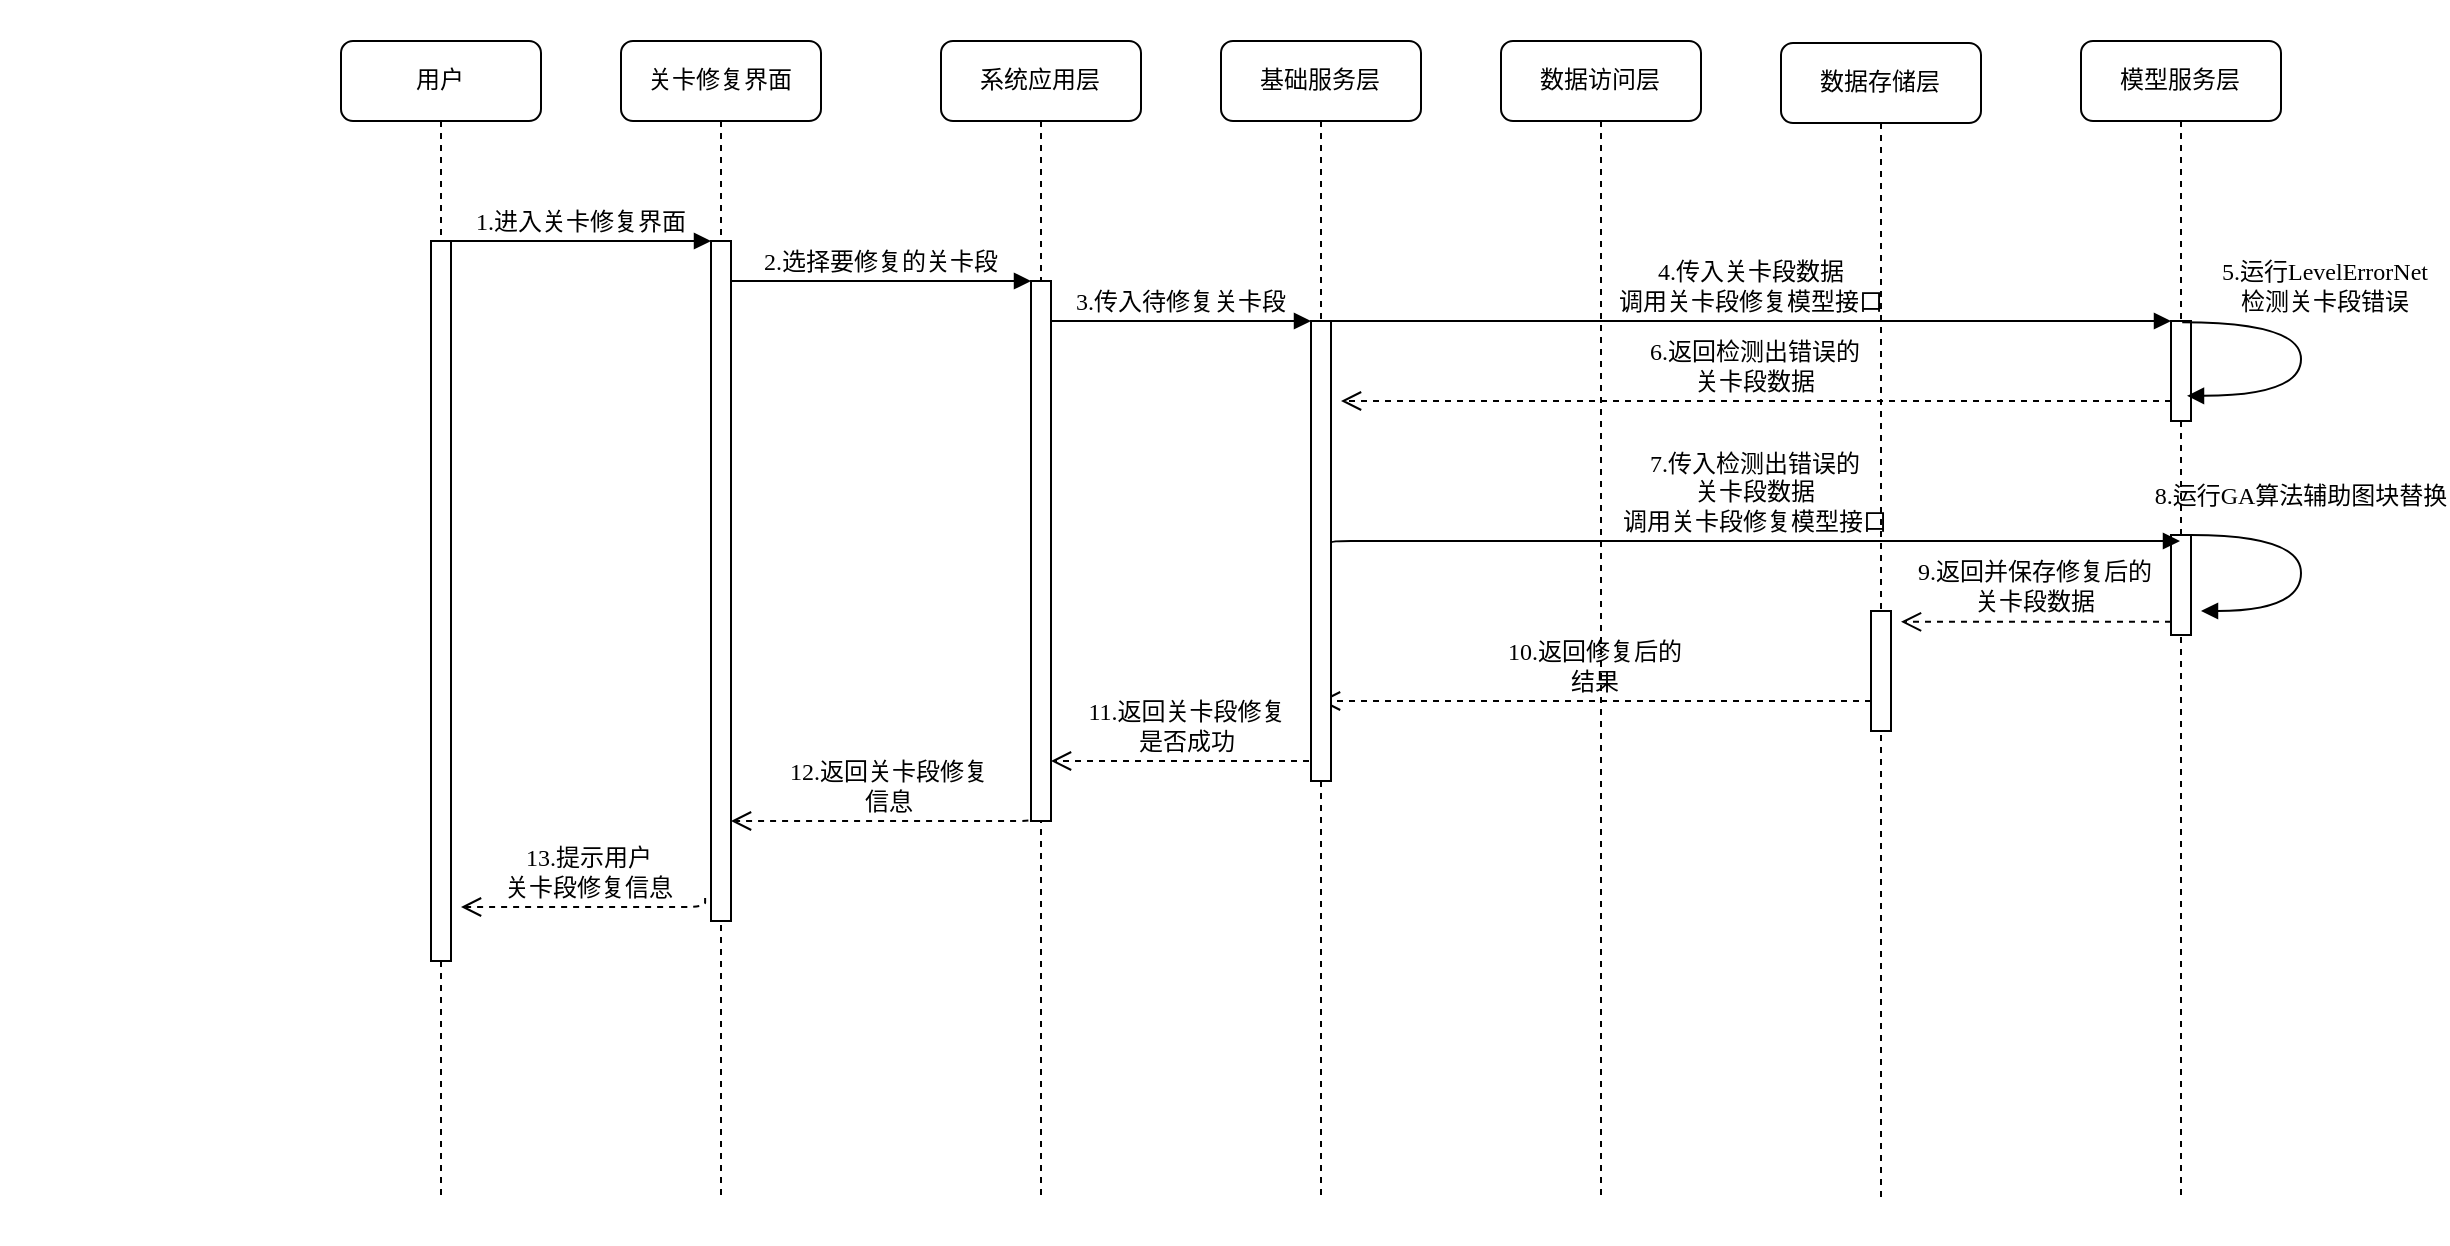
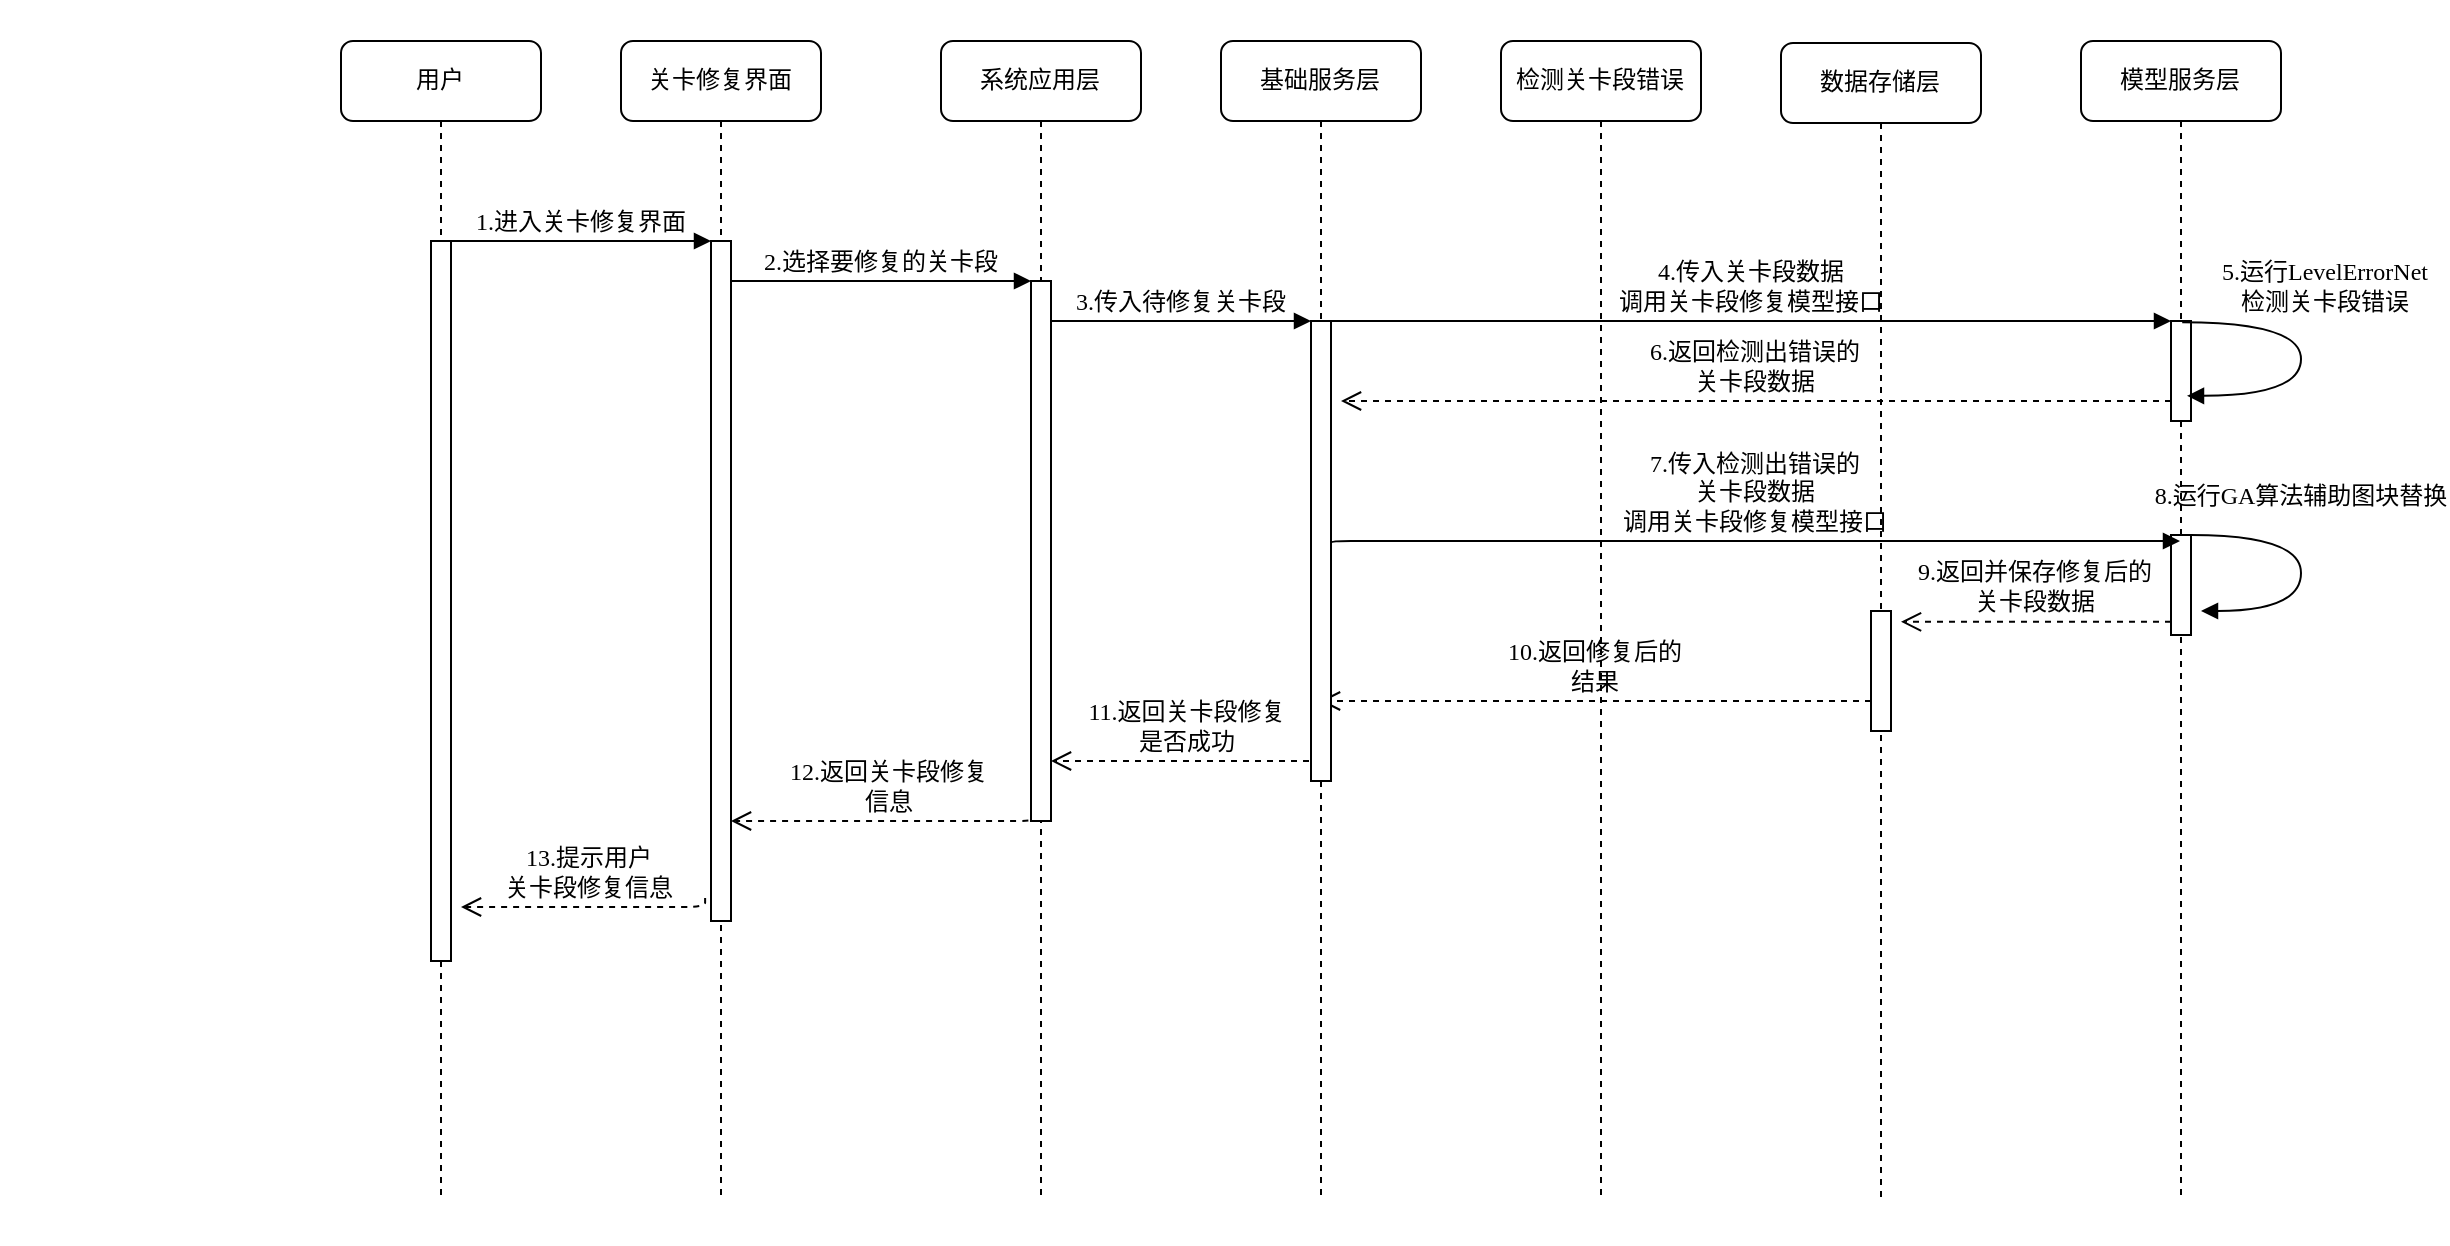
- <mxCell id="9" value="数据访问层" style="shape=umlLifeline;perimeter=lifelinePerimeter;whiteSpace=wrap;html=1;container=1;collapsible=0;recursiveResize=0;outlineConnect=0;rounded=1;shadow=0;comic=0;labelBackgroundColor=none;strokeWidth=1;fontFamily=Verdana;fontSize=12;align=center;" parent="1" vertex="1"><mxGeometry x="750" y="20" width="100" height="580" as="geometry" /></mxCell>
+ <mxCell id="9" value="检测关卡段错误" style="shape=umlLifeline;perimeter=lifelinePerimeter;whiteSpace=wrap;html=1;container=1;collapsible=0;recursiveResize=0;outlineConnect=0;rounded=1;shadow=0;comic=0;labelBackgroundColor=none;strokeWidth=1;fontFamily=Verdana;fontSize=12;align=center;" parent="1" vertex="1"><mxGeometry x="750" y="20" width="100" height="580" as="geometry" /></mxCell>
